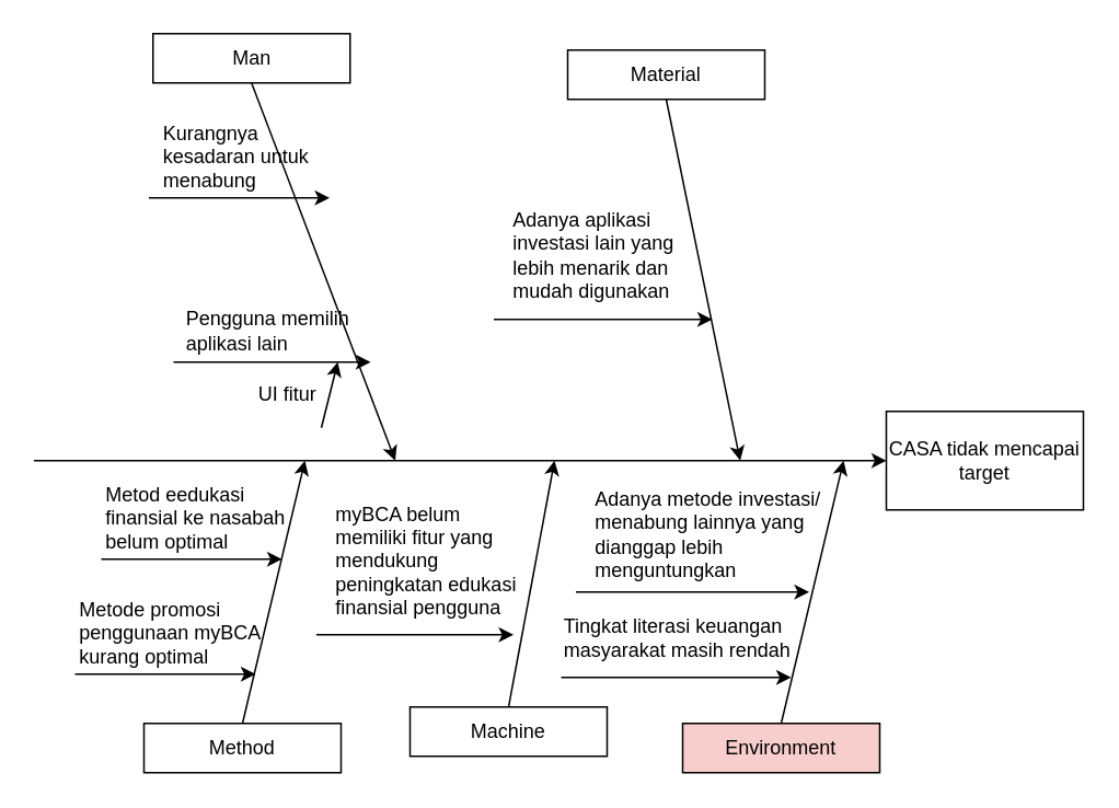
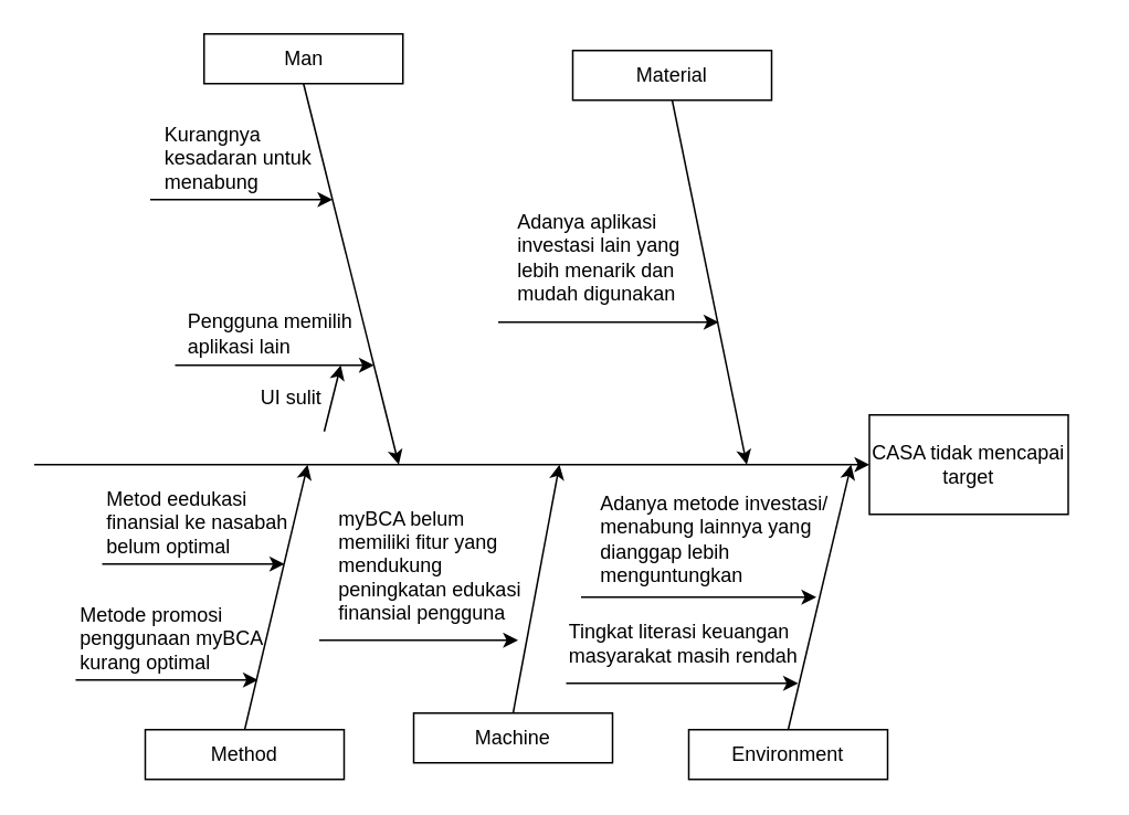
- <mxCell id="4" value="Man" style="rounded=0;whiteSpace=wrap;html=1;" vertex="1" parent="1"><mxGeometry x="92.5" y="20" width="120" height="30" as="geometry" /></mxCell>
+ <mxCell id="4" value="Man" style="rounded=0;whiteSpace=wrap;html=1;" vertex="1" parent="1"><mxGeometry x="122.5" y="20" width="120" height="30" as="geometry" /></mxCell>
- <mxCell id="9" value="UI fitur" style="text;html=1;align=left;verticalAlign=middle;whiteSpace=wrap;rounded=0;" vertex="1" parent="1"><mxGeometry x="155" y="230" width="45" height="20" as="geometry" /></mxCell>
+ <mxCell id="9" value="UI sulit" style="text;html=1;align=left;verticalAlign=middle;whiteSpace=wrap;rounded=0;" vertex="1" parent="1"><mxGeometry x="155" y="230" width="45" height="20" as="geometry" /></mxCell>
- <mxCell id="2" value="CASA tidak mencapai target" style="rounded=0;whiteSpace=wrap;html=1;" vertex="1" parent="1"><mxGeometry x="539" y="250" width="120" height="60" as="geometry" /></mxCell>
+ <mxCell id="2" value="CASA tidak mencapai target" style="rounded=0;whiteSpace=wrap;html=1;" vertex="1" parent="1"><mxGeometry x="524" y="250" width="120" height="60" as="geometry" /></mxCell>
- <mxCell id="26" value="Environment" style="rounded=0;whiteSpace=wrap;html=1;fillColor=#f8cecc;" vertex="1" parent="1"><mxGeometry x="415" y="440" width="120" height="30" as="geometry" /></mxCell>
+ <mxCell id="26" value="Environment" style="rounded=0;whiteSpace=wrap;html=1;" vertex="1" parent="1"><mxGeometry x="415" y="440" width="120" height="30" as="geometry" /></mxCell>
